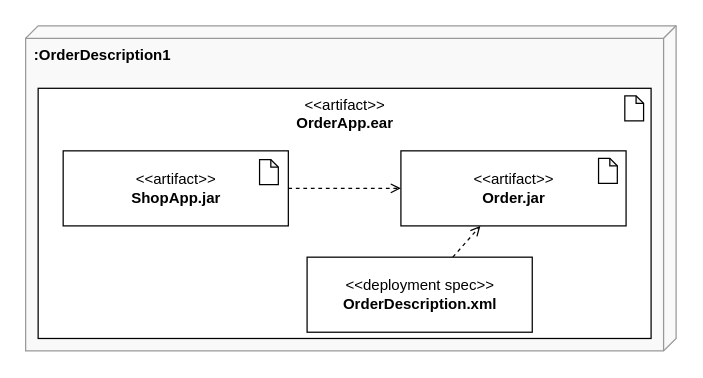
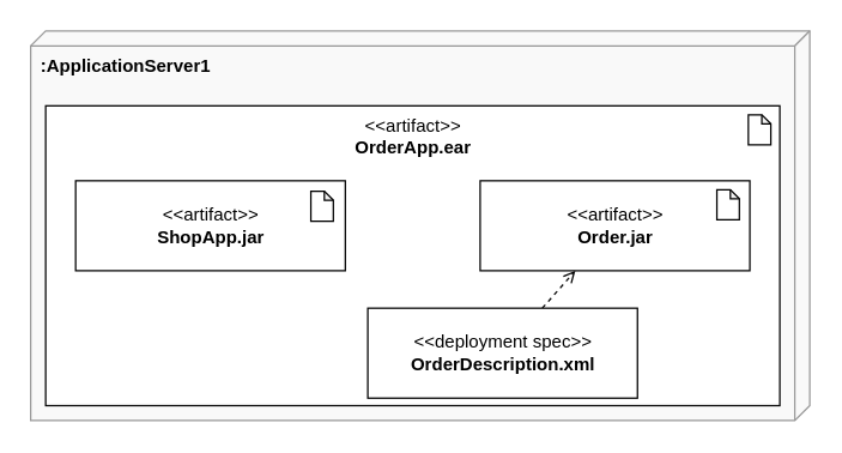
- <mxCell id="2" value=":OrderDescription1" style="verticalAlign=top;align=left;shape=cube;size=10;direction=south;fontStyle=1;html=1;boundedLbl=1;spacingLeft=5;strokeColor=#999999;fillColor=#f9f9f9;" vertex="1" parent="1"><mxGeometry x="20" y="20" width="520" height="260" as="geometry" /></mxCell>
+ <mxCell id="2" value=":ApplicationServer1" style="verticalAlign=top;align=left;shape=cube;size=10;direction=south;fontStyle=1;html=1;boundedLbl=1;spacingLeft=5;strokeColor=#999999;fillColor=#f9f9f9;" vertex="1" parent="1"><mxGeometry x="20" y="20" width="520" height="260" as="geometry" /></mxCell>
- <mxCell id="4" value="" style="edgeStyle=orthogonalEdgeStyle;rounded=0;orthogonalLoop=1;jettySize=auto;html=1;labelBackgroundColor=none;endArrow=open;endFill=0;dashed=1;" edge="1" parent="1" source="5" target="6"><mxGeometry relative="1" as="geometry" /></mxCell>
